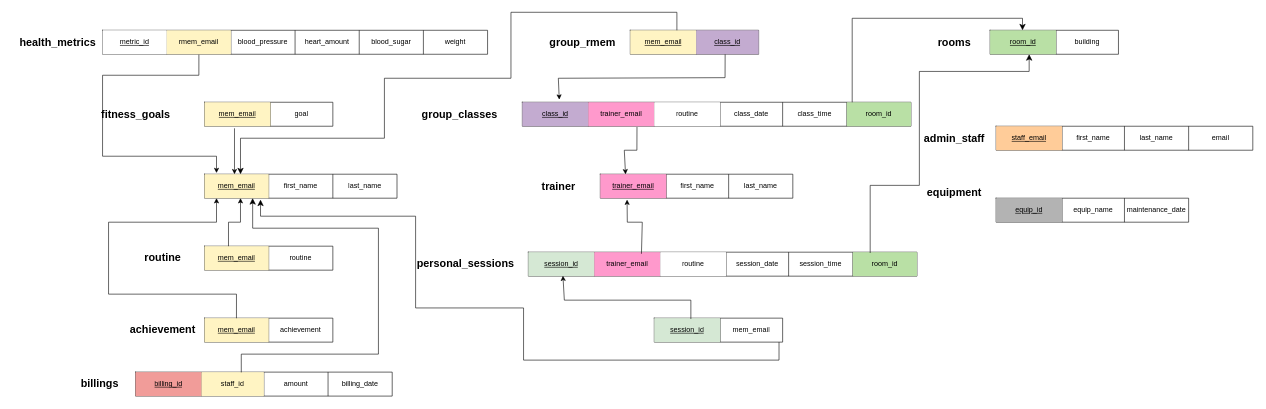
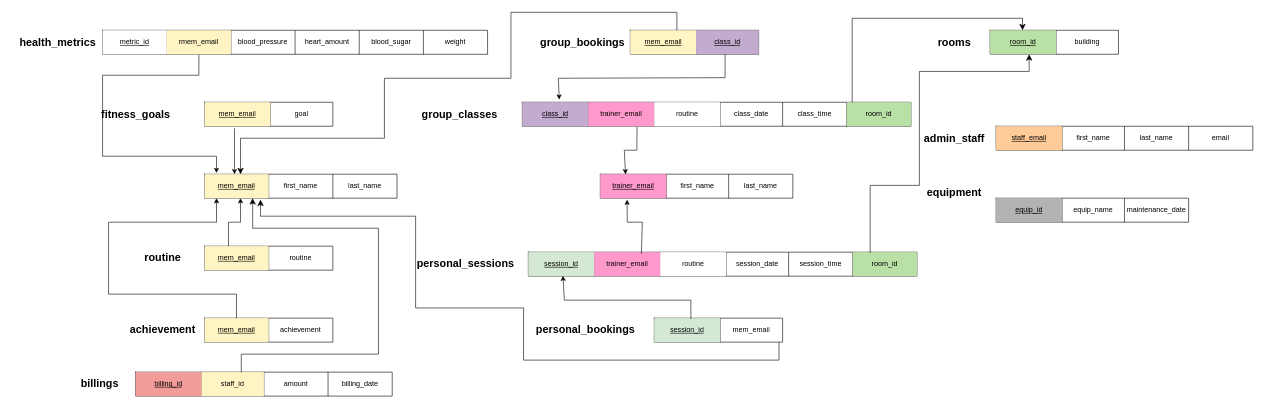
- <mxCell id="80" value="&lt;span style=&quot;font-size: 18px;&quot;&gt;&lt;b&gt;group_rmem&lt;/b&gt;&lt;/span&gt;" style="text;html=1;align=center;verticalAlign=middle;resizable=0;points=[];autosize=1;strokeColor=none;fillColor=none;" parent="1" vertex="1"><mxGeometry x="890" y="50" width="160" height="40" as="geometry" /></mxCell>
+ <mxCell id="80" value="&lt;span style=&quot;font-size: 18px;&quot;&gt;&lt;b&gt;group_bookings&lt;/b&gt;&lt;/span&gt;" style="text;html=1;align=center;verticalAlign=middle;resizable=0;points=[];autosize=1;strokeColor=none;fillColor=none;" parent="1" vertex="1"><mxGeometry x="890" y="50" width="160" height="40" as="geometry" /></mxCell>
- <mxCell id="30" value="&lt;span style=&quot;font-size: 18px;&quot;&gt;&lt;b&gt;trainer&lt;/b&gt;&lt;/span&gt;" style="text;html=1;align=center;verticalAlign=middle;resizable=0;points=[];autosize=1;strokeColor=none;fillColor=none;" parent="1" vertex="1"><mxGeometry x="890" y="290" width="80" height="40" as="geometry" /></mxCell>
+ <mxCell id="85" value="&lt;span style=&quot;font-size: 18px;&quot;&gt;&lt;b&gt;personal_bookings&lt;/b&gt;&lt;/span&gt;" style="text;html=1;align=center;verticalAlign=middle;resizable=0;points=[];autosize=1;strokeColor=none;fillColor=none;" parent="1" vertex="1"><mxGeometry x="880" y="530" width="190" height="40" as="geometry" /></mxCell>
